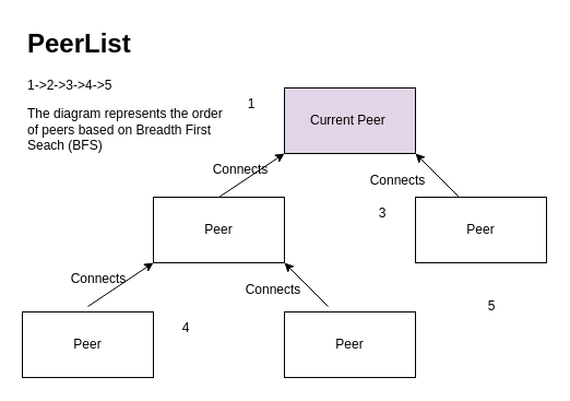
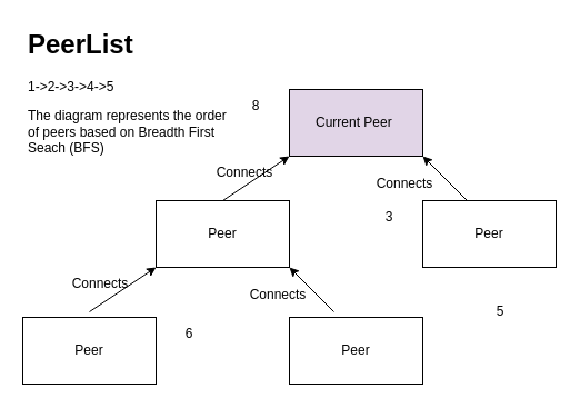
- <mxCell id="11" value="1" style="text;html=1;strokeColor=none;fillColor=none;align=center;verticalAlign=middle;whiteSpace=wrap;rounded=0;" vertex="1" parent="1"><mxGeometry x="200" y="80" width="60" height="30" as="geometry" /></mxCell>
+ <mxCell id="11" value="8" style="text;html=1;strokeColor=none;fillColor=none;align=center;verticalAlign=middle;whiteSpace=wrap;rounded=0;" vertex="1" parent="1"><mxGeometry x="200" y="80" width="60" height="30" as="geometry" /></mxCell>
- <mxCell id="13" value="4" style="text;html=1;strokeColor=none;fillColor=none;align=center;verticalAlign=middle;whiteSpace=wrap;rounded=0;" vertex="1" parent="1"><mxGeometry x="140" y="285" width="60" height="30" as="geometry" /></mxCell>
+ <mxCell id="13" value="6" style="text;html=1;strokeColor=none;fillColor=none;align=center;verticalAlign=middle;whiteSpace=wrap;rounded=0;" vertex="1" parent="1"><mxGeometry x="140" y="285" width="60" height="30" as="geometry" /></mxCell>
